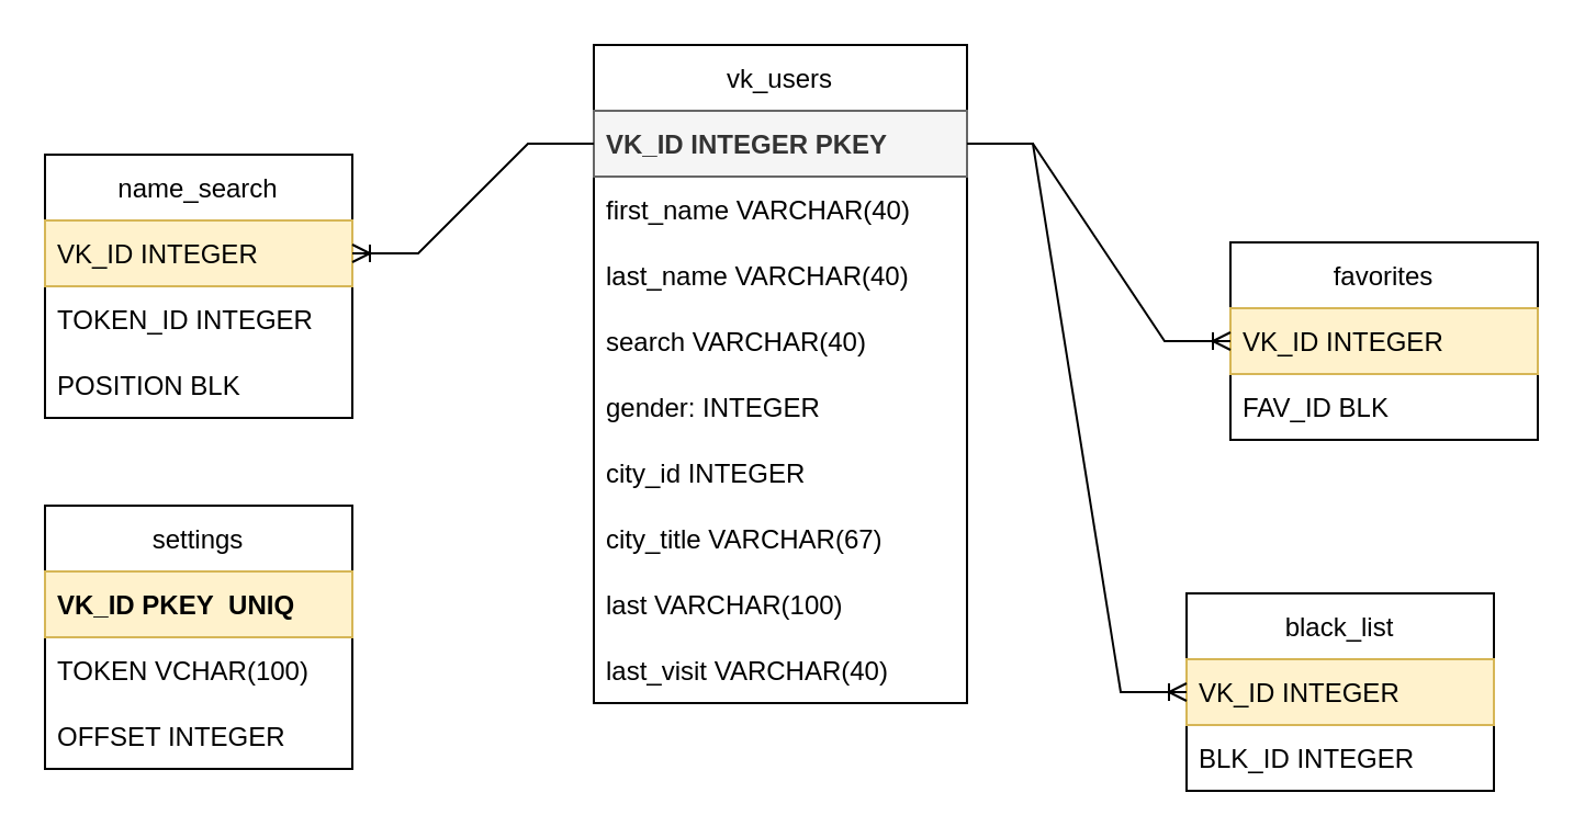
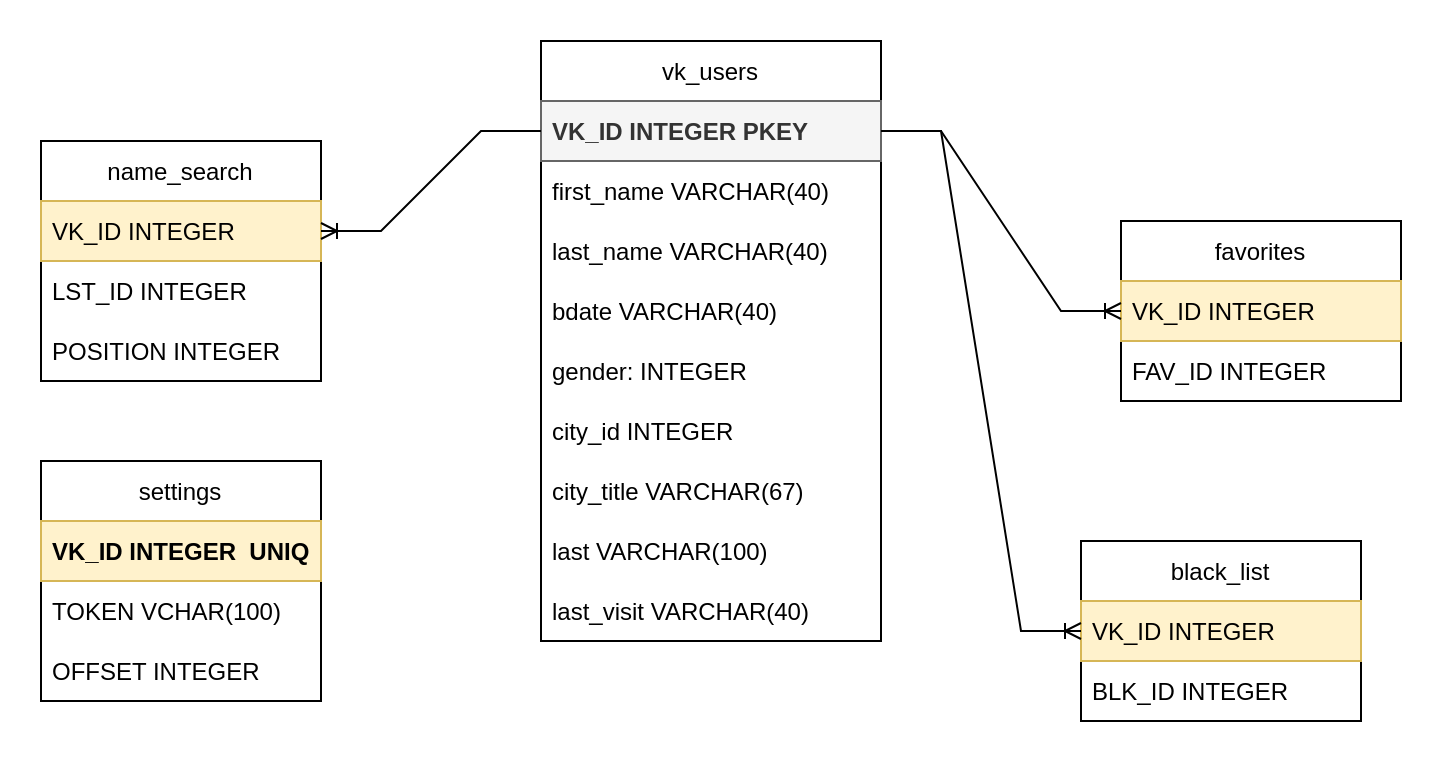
- <mxCell id="21" value="TOKEN_ID INTEGER" style="text;strokeColor=none;fillColor=none;align=left;verticalAlign=middle;spacingLeft=4;spacingRight=4;overflow=hidden;points=[[0,0.5],[1,0.5]];portConstraint=eastwest;rotatable=0;" parent="19" vertex="1"><mxGeometry y="60" width="140" height="30" as="geometry" /></mxCell>
+ <mxCell id="21" value="LST_ID INTEGER" style="text;strokeColor=none;fillColor=none;align=left;verticalAlign=middle;spacingLeft=4;spacingRight=4;overflow=hidden;points=[[0,0.5],[1,0.5]];portConstraint=eastwest;rotatable=0;" parent="19" vertex="1"><mxGeometry y="60" width="140" height="30" as="geometry" /></mxCell>
- <mxCell id="6" value="search VARCHAR(40)" style="text;strokeColor=none;fillColor=none;align=left;verticalAlign=middle;spacingLeft=4;spacingRight=4;overflow=hidden;points=[[0,0.5],[1,0.5]];portConstraint=eastwest;rotatable=0;" parent="2" vertex="1"><mxGeometry y="120" width="170" height="30" as="geometry" /></mxCell>
+ <mxCell id="6" value="bdate VARCHAR(40)" style="text;strokeColor=none;fillColor=none;align=left;verticalAlign=middle;spacingLeft=4;spacingRight=4;overflow=hidden;points=[[0,0.5],[1,0.5]];portConstraint=eastwest;rotatable=0;" parent="2" vertex="1"><mxGeometry y="120" width="170" height="30" as="geometry" /></mxCell>
- <mxCell id="22" value="POSITION BLK" style="text;strokeColor=none;fillColor=none;align=left;verticalAlign=middle;spacingLeft=4;spacingRight=4;overflow=hidden;points=[[0,0.5],[1,0.5]];portConstraint=eastwest;rotatable=0;" vertex="1" parent="19"><mxGeometry y="90" width="140" height="30" as="geometry" /></mxCell>
+ <mxCell id="22" value="POSITION INTEGER" style="text;strokeColor=none;fillColor=none;align=left;verticalAlign=middle;spacingLeft=4;spacingRight=4;overflow=hidden;points=[[0,0.5],[1,0.5]];portConstraint=eastwest;rotatable=0;" vertex="1" parent="19"><mxGeometry y="90" width="140" height="30" as="geometry" /></mxCell>
- <mxCell id="14" value="FAV_ID BLK" style="text;strokeColor=none;fillColor=none;align=left;verticalAlign=middle;spacingLeft=4;spacingRight=4;overflow=hidden;points=[[0,0.5],[1,0.5]];portConstraint=eastwest;rotatable=0;" parent="12" vertex="1"><mxGeometry y="60" width="140" height="30" as="geometry" /></mxCell>
+ <mxCell id="14" value="FAV_ID INTEGER" style="text;strokeColor=none;fillColor=none;align=left;verticalAlign=middle;spacingLeft=4;spacingRight=4;overflow=hidden;points=[[0,0.5],[1,0.5]];portConstraint=eastwest;rotatable=0;" parent="12" vertex="1"><mxGeometry y="60" width="140" height="30" as="geometry" /></mxCell>
- <mxCell id="26" value="VK_ID PKEY  UNIQ" style="text;strokeColor=#d6b656;fillColor=#fff2cc;align=left;verticalAlign=middle;spacingLeft=4;spacingRight=4;overflow=hidden;points=[[0,0.5],[1,0.5]];portConstraint=eastwest;rotatable=0;fontStyle=1" vertex="1" parent="25"><mxGeometry y="30" width="140" height="30" as="geometry" /></mxCell>
+ <mxCell id="26" value="VK_ID INTEGER  UNIQ" style="text;strokeColor=#d6b656;fillColor=#fff2cc;align=left;verticalAlign=middle;spacingLeft=4;spacingRight=4;overflow=hidden;points=[[0,0.5],[1,0.5]];portConstraint=eastwest;rotatable=0;fontStyle=1" vertex="1" parent="25"><mxGeometry y="30" width="140" height="30" as="geometry" /></mxCell>
